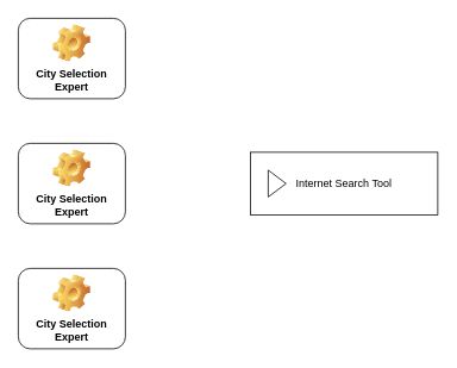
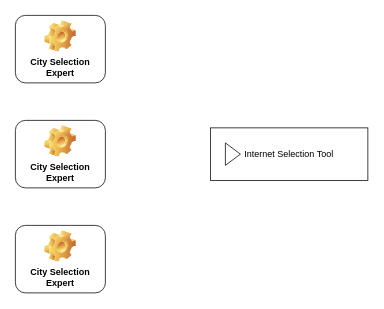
- <mxCell id="3" value="Internet Search Tool" style="html=1;whiteSpace=wrap;container=1;recursiveResize=0;collapsible=0;" parent="1" vertex="1"><mxGeometry x="280" y="170" width="210" height="70" as="geometry" /></mxCell>
+ <mxCell id="3" value="Internet Selection Tool" style="html=1;whiteSpace=wrap;container=1;recursiveResize=0;collapsible=0;" parent="1" vertex="1"><mxGeometry x="280" y="170" width="210" height="70" as="geometry" /></mxCell>
